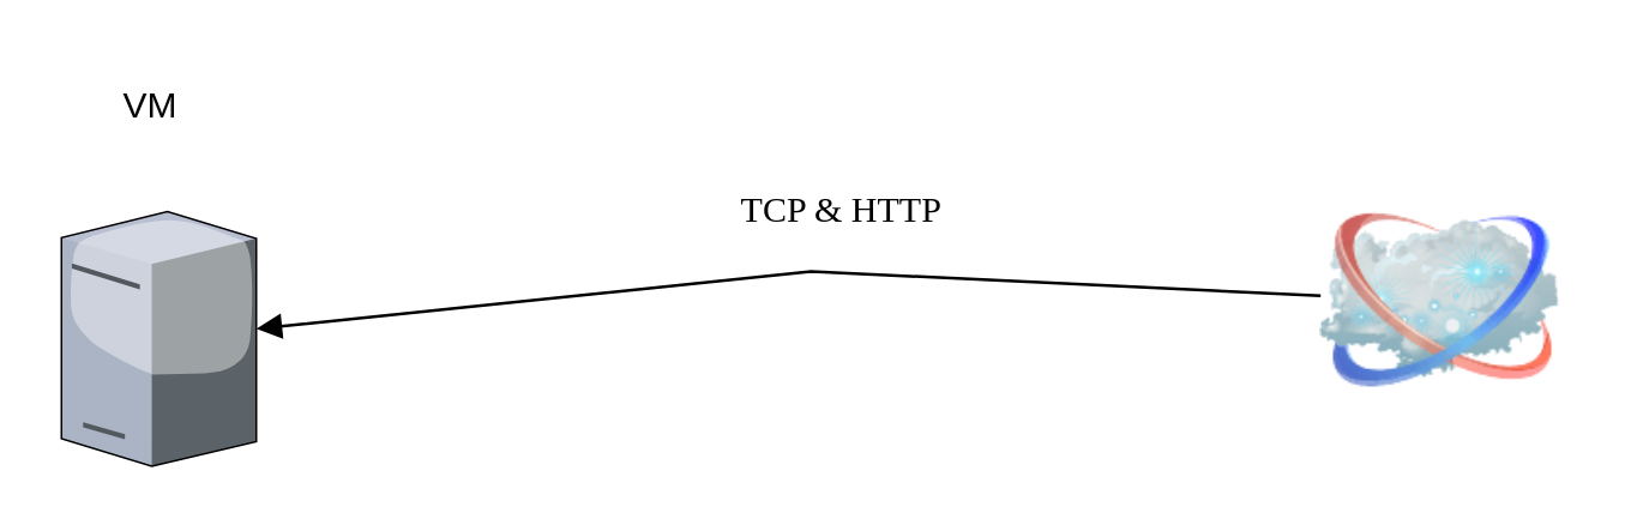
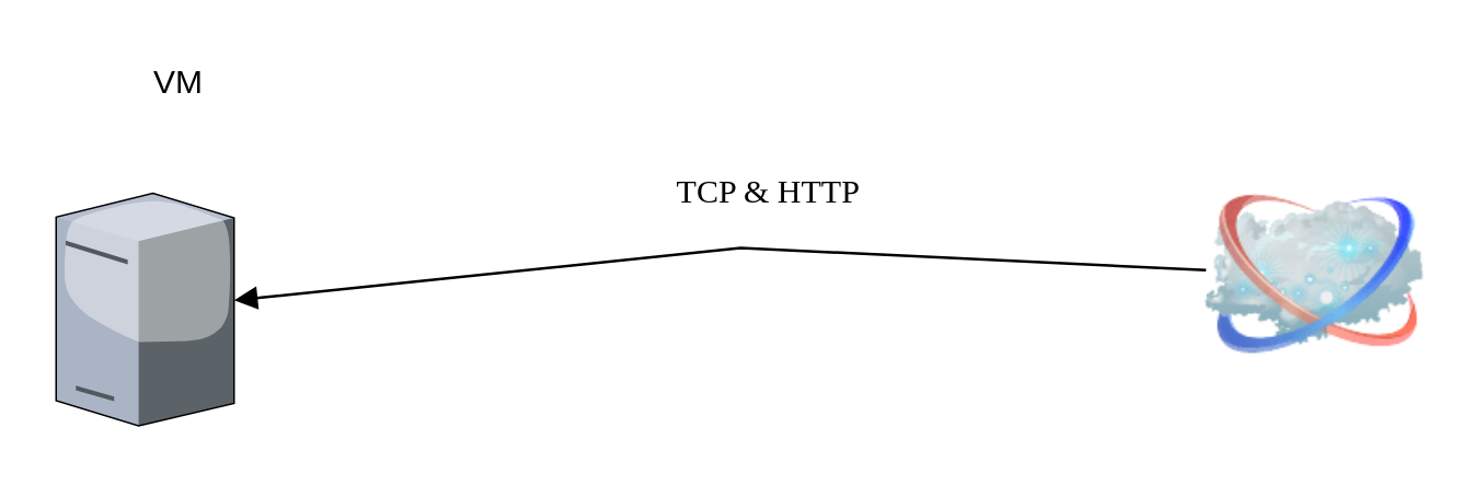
- <mxCell id="5" value="VM" style="text;html=1;strokeColor=none;fillColor=none;align=center;verticalAlign=middle;whiteSpace=wrap;rounded=0;" vertex="1" parent="1"><mxGeometry x="20" y="20" width="60" height="30" as="geometry" /></mxCell>
+ <mxCell id="5" value="VM" style="text;html=1;strokeColor=none;fillColor=none;align=center;verticalAlign=middle;whiteSpace=wrap;rounded=0;" vertex="1" parent="1"><mxGeometry x="35" y="15" width="60" height="30" as="geometry" /></mxCell>
